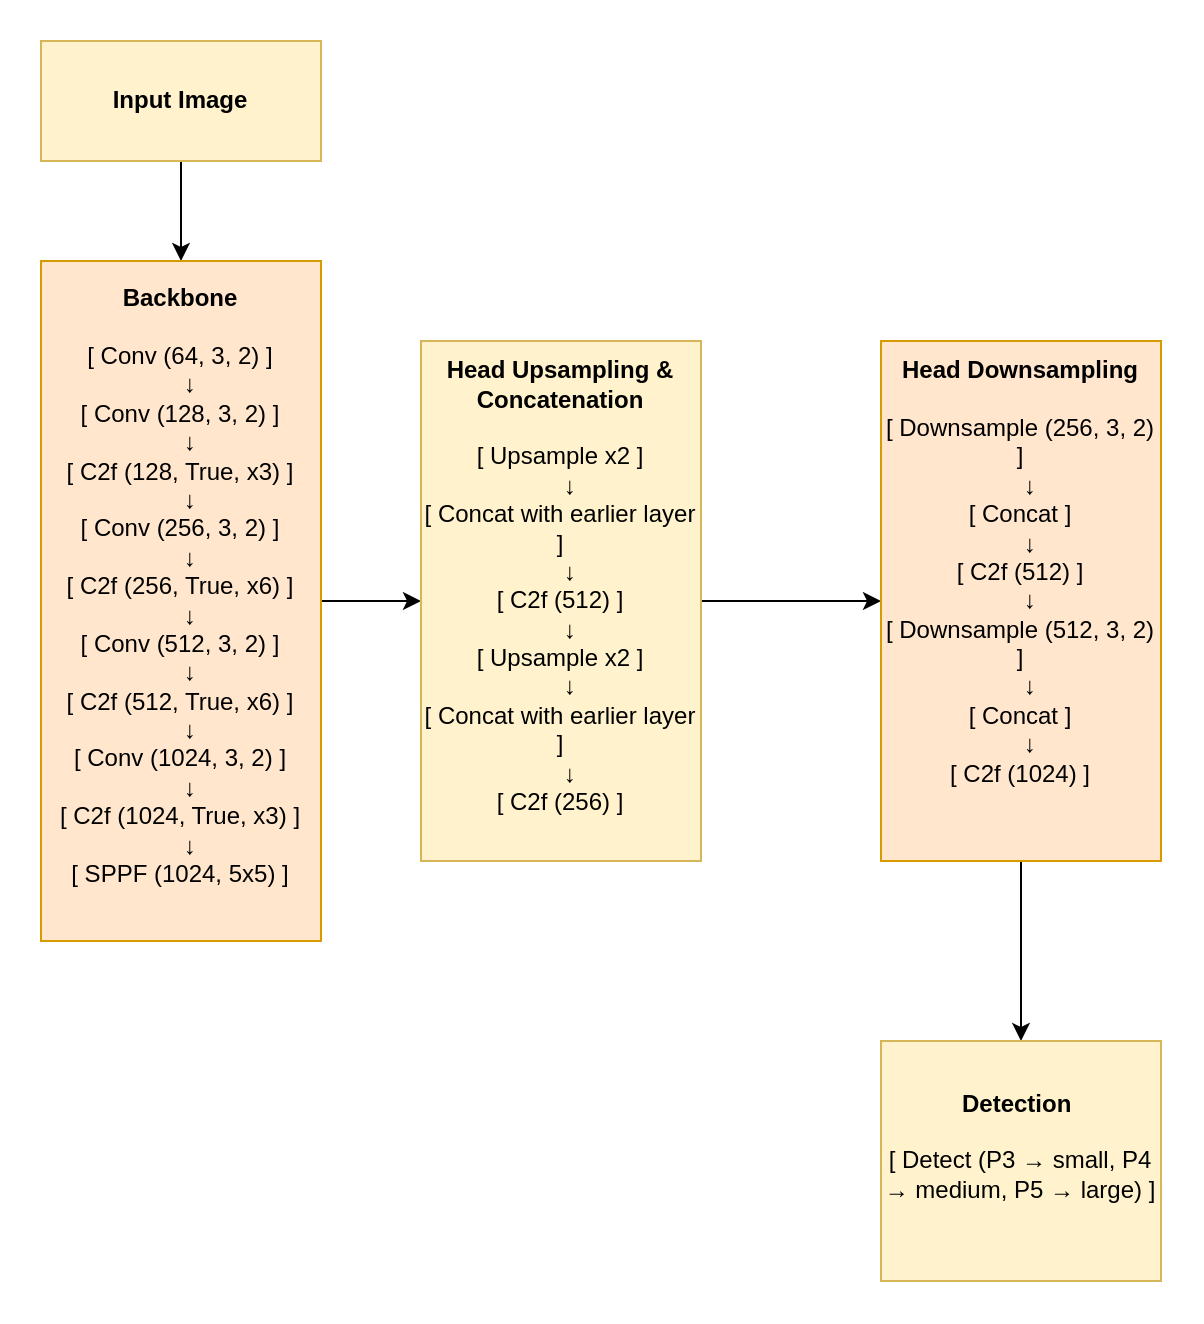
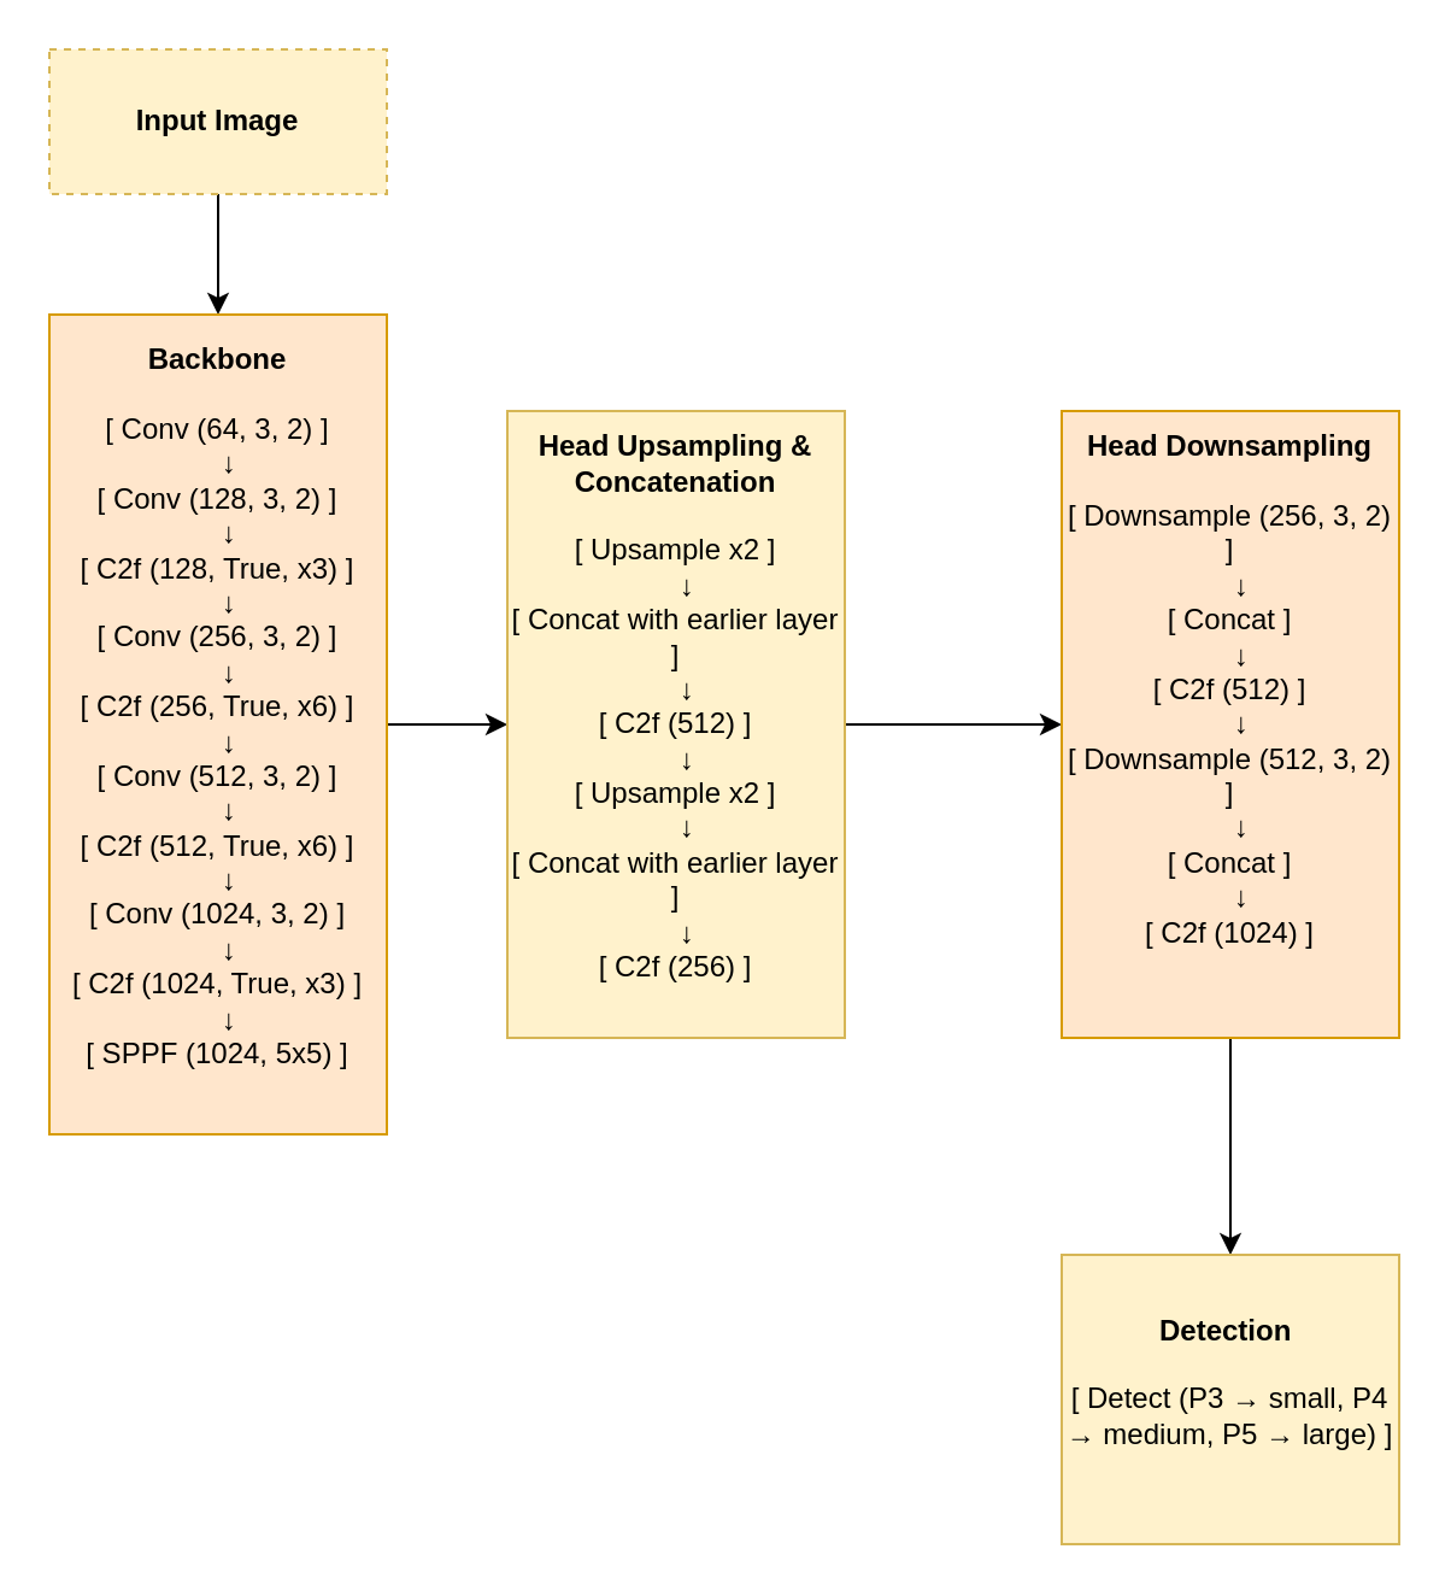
- <mxCell id="3" value="&lt;b&gt;Input Image&lt;/b&gt;" style="rounded=0;whiteSpace=wrap;html=1;fillColor=#fff2cc;strokeColor=#d6b656;" parent="1" vertex="1"><mxGeometry x="20" y="20" width="140" height="60" as="geometry" /></mxCell>
+ <mxCell id="3" value="&lt;b&gt;Input Image&lt;/b&gt;" style="rounded=0;whiteSpace=wrap;html=1;fillColor=#fff2cc;strokeColor=#d6b656;dashed=1;" parent="1" vertex="1"><mxGeometry x="20" y="20" width="140" height="60" as="geometry" /></mxCell>
